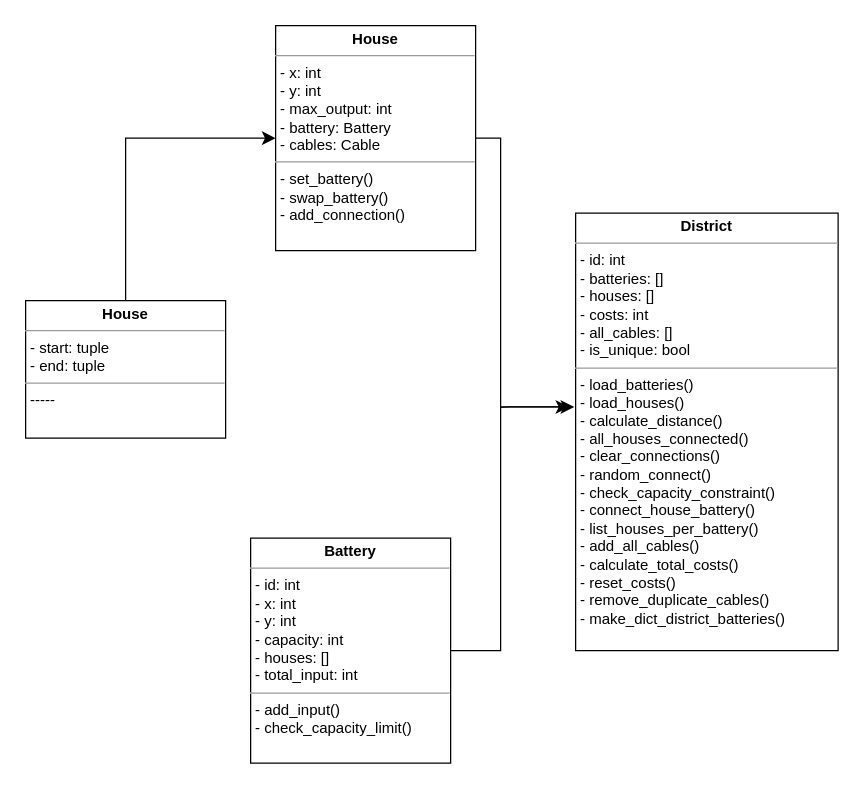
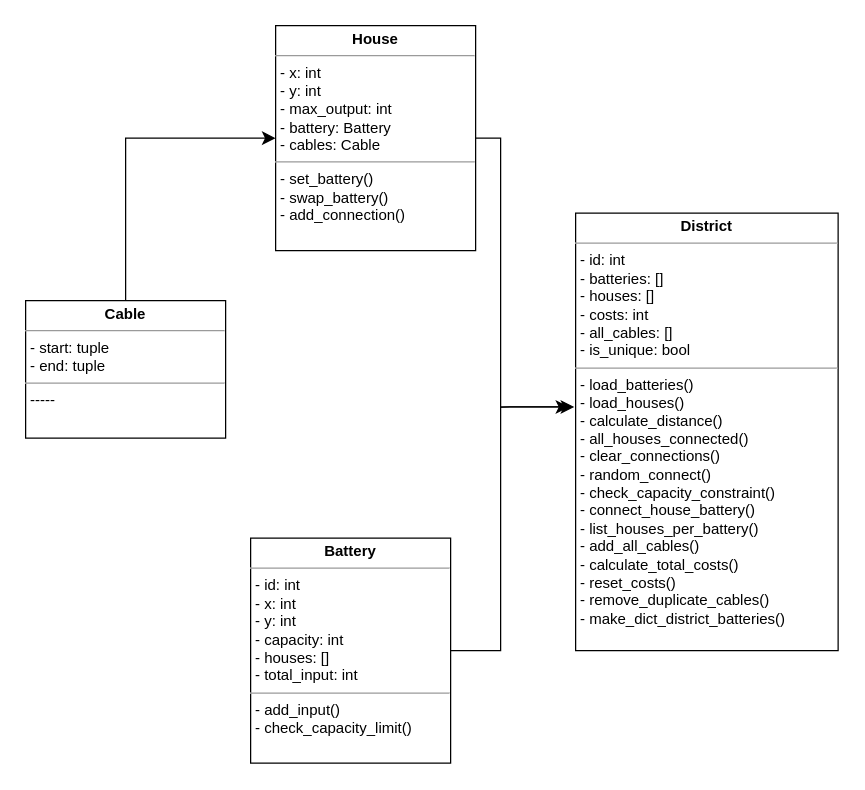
- <mxCell id="4" value="&lt;p style=&quot;margin:0px;margin-top:4px;text-align:center;&quot;&gt;&lt;b&gt;House&lt;/b&gt;&lt;/p&gt;&lt;hr size=&quot;1&quot;&gt;&lt;p style=&quot;margin:0px;margin-left:4px;&quot;&gt;- start: tuple&lt;/p&gt;&lt;p style=&quot;margin:0px;margin-left:4px;&quot;&gt;- end: tuple&lt;/p&gt;&lt;hr size=&quot;1&quot;&gt;&lt;p style=&quot;margin:0px;margin-left:4px;&quot;&gt;-----&lt;/p&gt;" style="verticalAlign=top;align=left;overflow=fill;fontSize=12;fontFamily=Helvetica;html=1;" vertex="1" parent="1"><mxGeometry x="20" y="240" width="160" height="110" as="geometry" /></mxCell>
+ <mxCell id="4" value="&lt;p style=&quot;margin:0px;margin-top:4px;text-align:center;&quot;&gt;&lt;b&gt;Cable&lt;/b&gt;&lt;/p&gt;&lt;hr size=&quot;1&quot;&gt;&lt;p style=&quot;margin:0px;margin-left:4px;&quot;&gt;- start: tuple&lt;/p&gt;&lt;p style=&quot;margin:0px;margin-left:4px;&quot;&gt;- end: tuple&lt;/p&gt;&lt;hr size=&quot;1&quot;&gt;&lt;p style=&quot;margin:0px;margin-left:4px;&quot;&gt;-----&lt;/p&gt;" style="verticalAlign=top;align=left;overflow=fill;fontSize=12;fontFamily=Helvetica;html=1;" vertex="1" parent="1"><mxGeometry x="20" y="240" width="160" height="110" as="geometry" /></mxCell>
